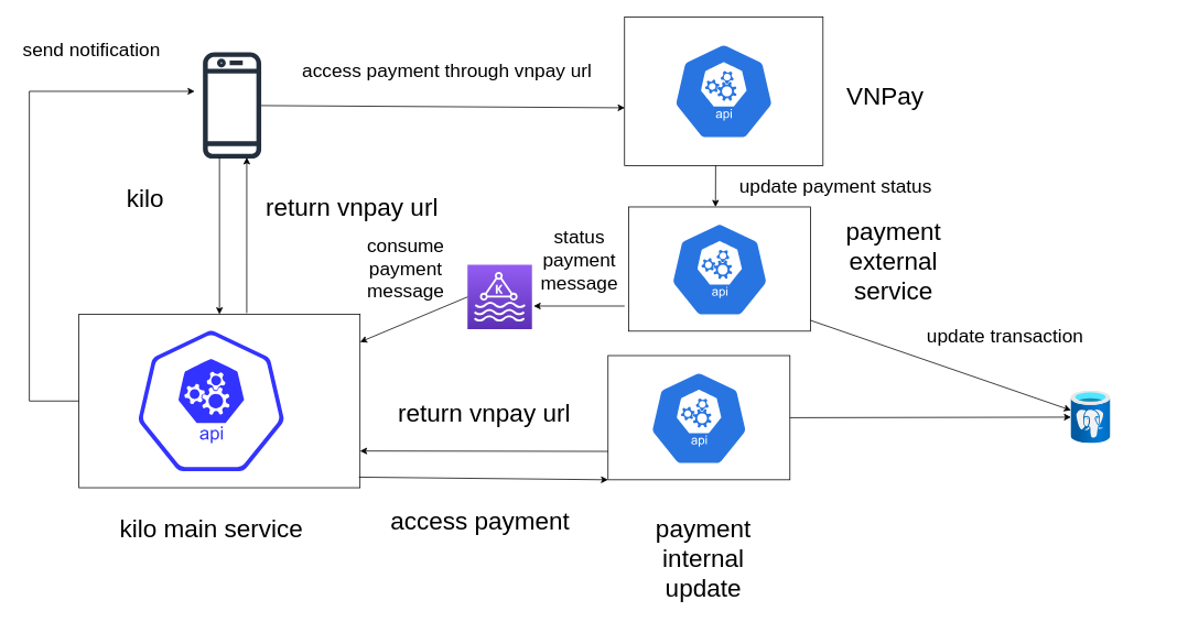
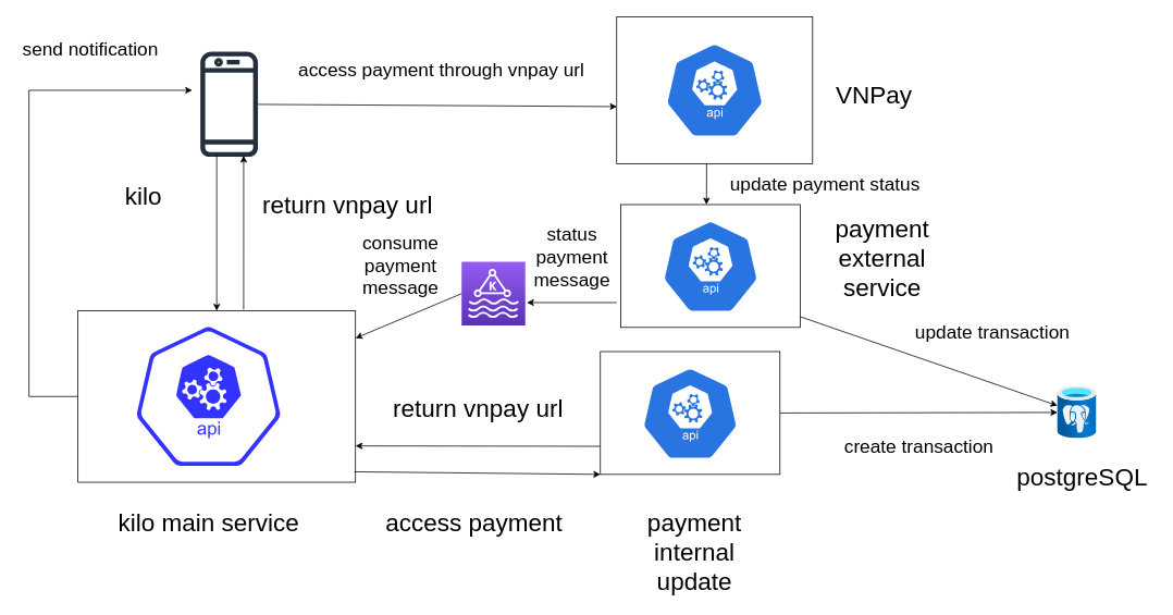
+ <mxCell id="39" value="create transaction" style="text;html=1;align=center;verticalAlign=middle;resizable=0;points=[];autosize=1;strokeColor=none;fillColor=none;fontSize=23;" vertex="1" parent="1"><mxGeometry x="1025" y="531.78" width="200" height="30" as="geometry" /></mxCell>
+ <mxCell id="10" value="postgreSQL" style="text;html=1;align=center;verticalAlign=middle;resizable=0;points=[];autosize=1;strokeColor=none;fillColor=none;fontSize=30;" vertex="1" parent="8"><mxGeometry y="90" width="180" height="40" as="geometry" /></mxCell>
- <mxCell id="22" value="access payment" style="text;html=1;align=center;verticalAlign=middle;resizable=0;points=[];autosize=1;strokeColor=none;fillColor=none;fontSize=30;" vertex="1" parent="1"><mxGeometry x="465" y="610" width="230" height="40" as="geometry" /></mxCell>
+ <mxCell id="22" value="access payment" style="text;html=1;align=center;verticalAlign=middle;resizable=0;points=[];autosize=1;strokeColor=none;fillColor=none;fontSize=30;" vertex="1" parent="1"><mxGeometry x="465" y="620" width="230" height="40" as="geometry" /></mxCell>
